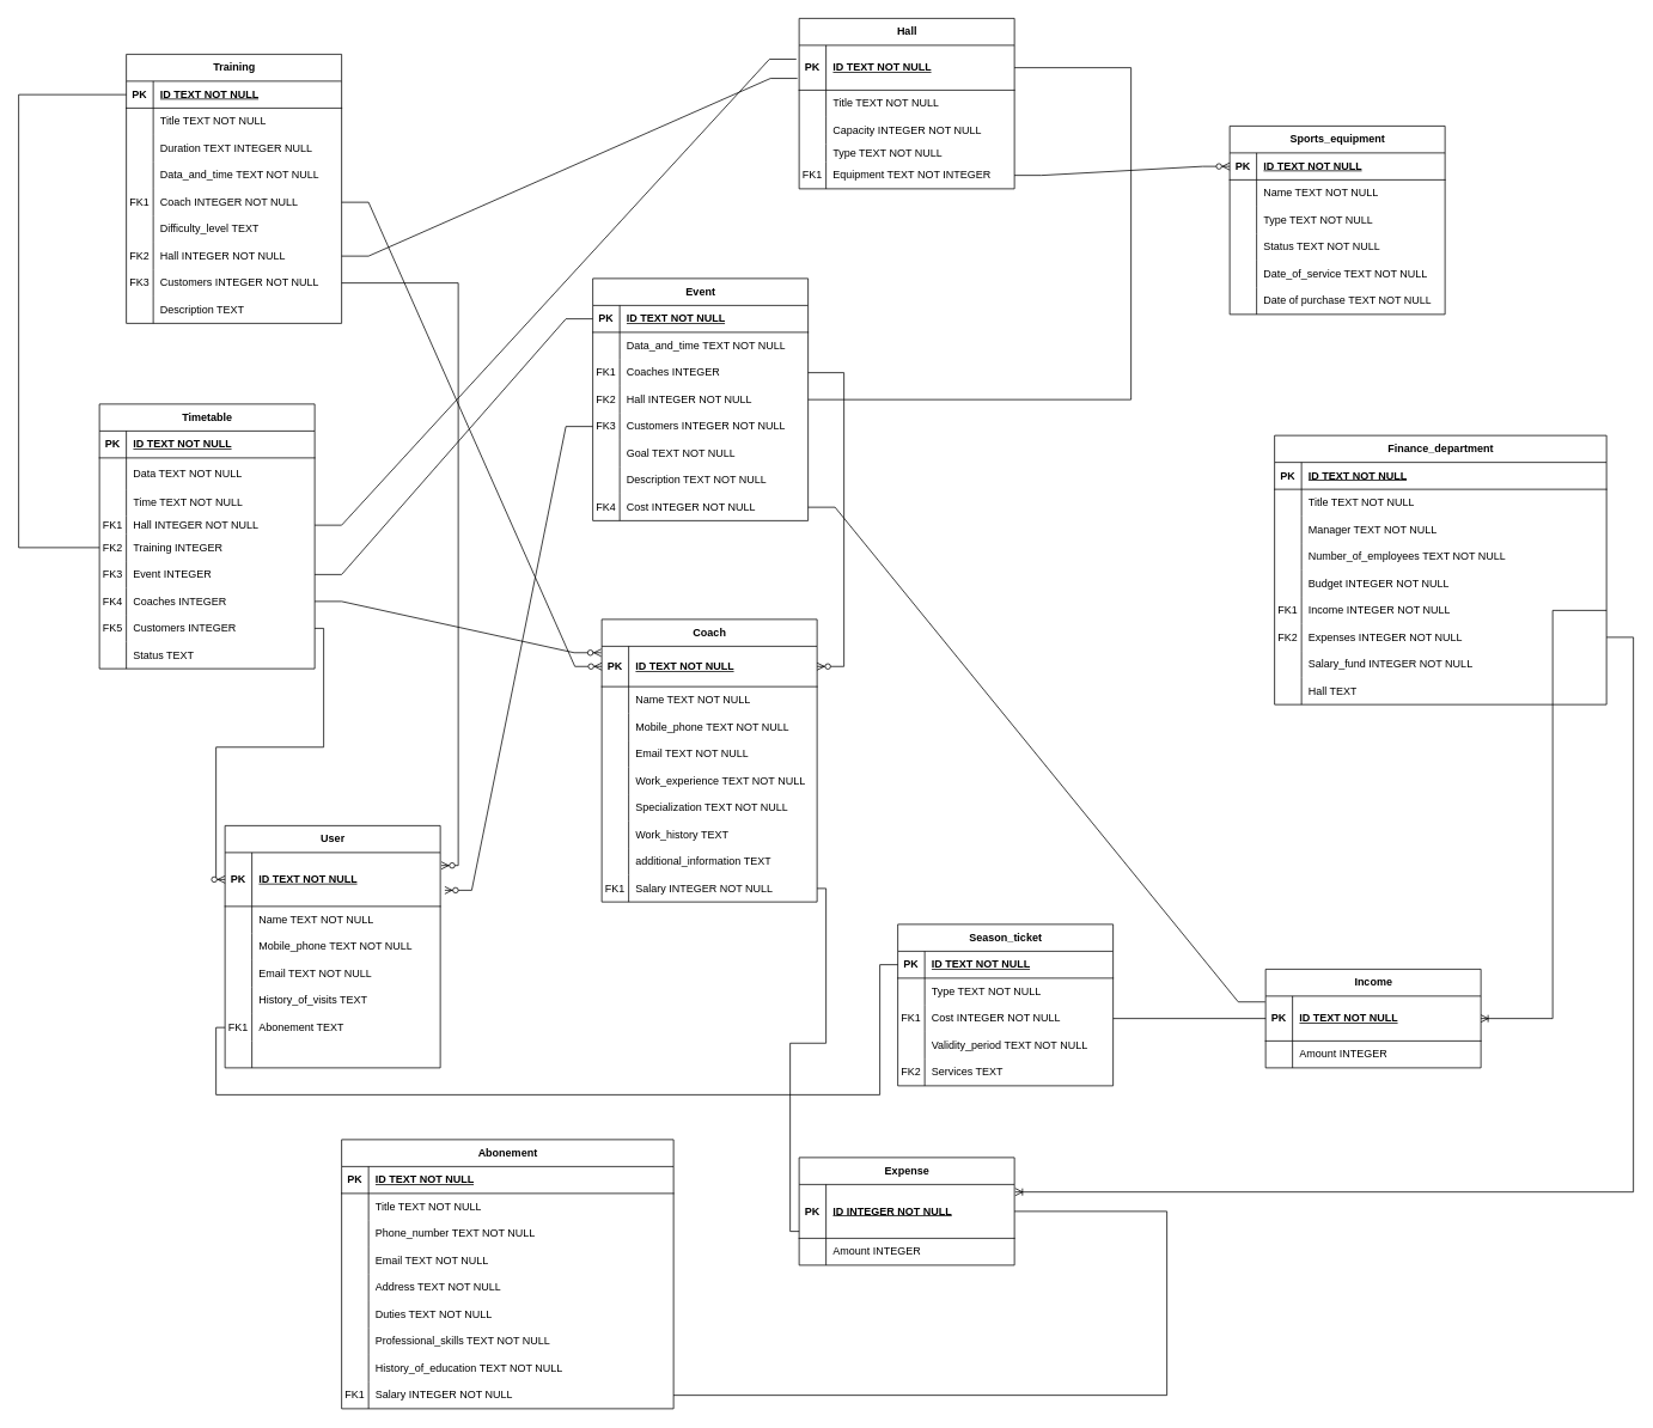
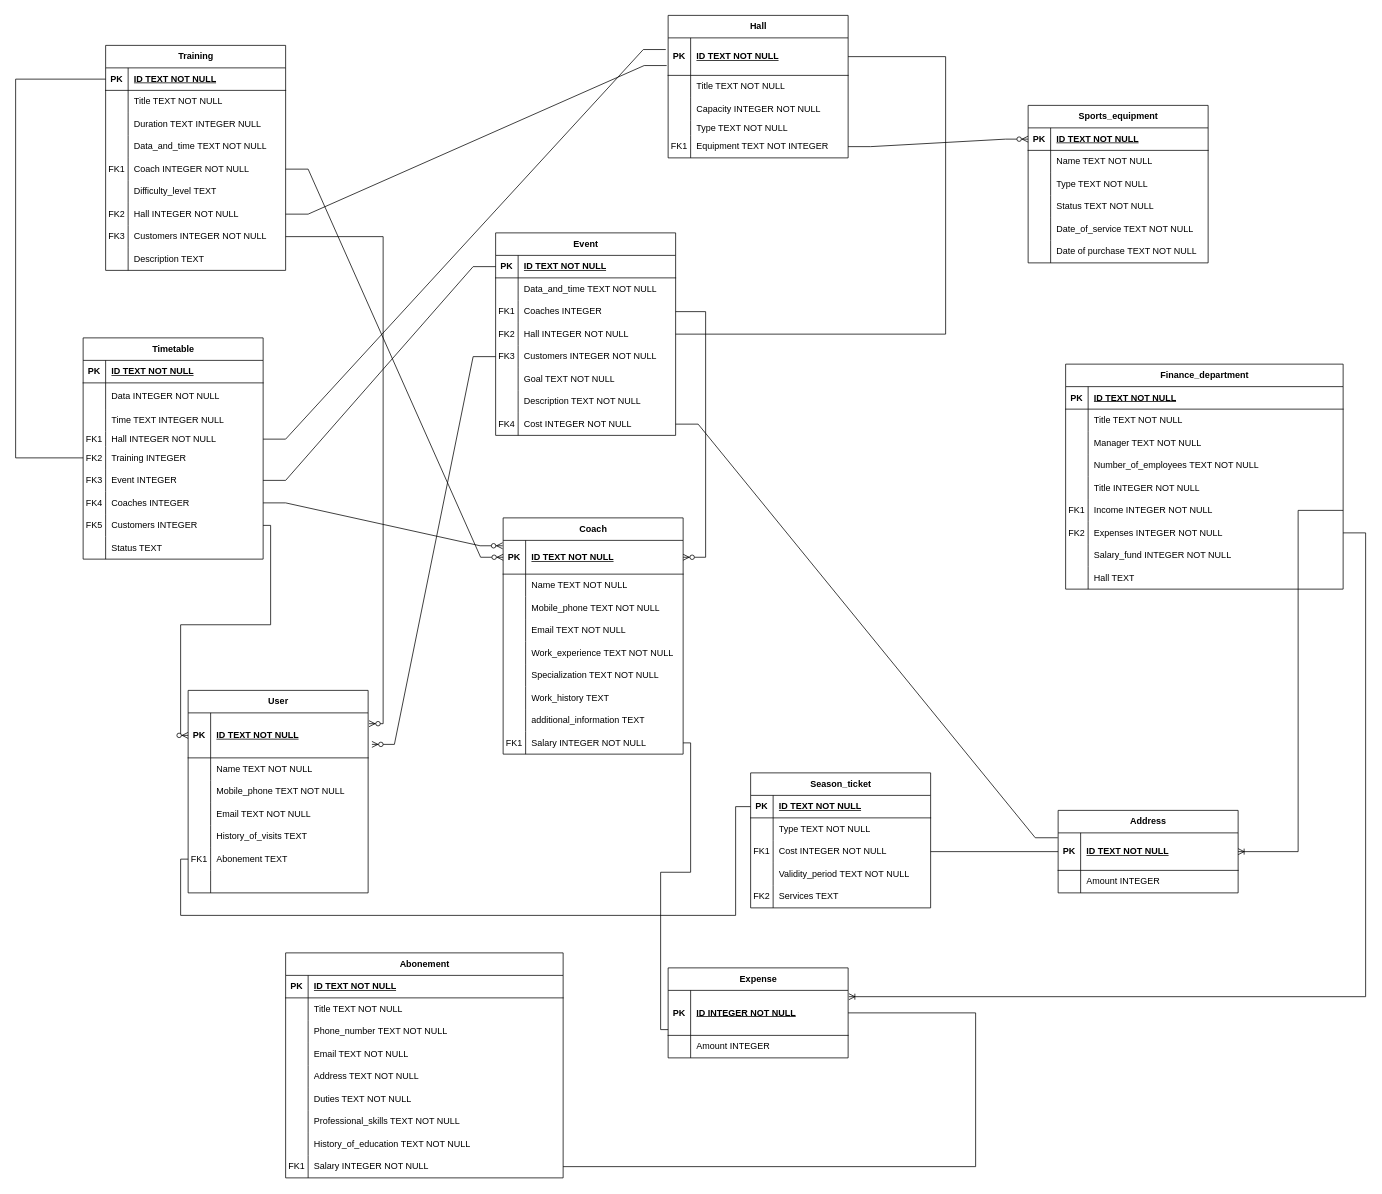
- <mxCell id="90" value="Data TEXT NOT NULL" style="shape=partialRectangle;connectable=0;fillColor=none;top=0;left=0;bottom=0;right=0;align=left;spacingLeft=6;overflow=hidden;whiteSpace=wrap;html=1;" parent="88" vertex="1"><mxGeometry x="30" width="210" height="35" as="geometry"><mxRectangle width="210" height="35" as="alternateBounds" /></mxGeometry></mxCell>
+ <mxCell id="90" value="Data INTEGER NOT NULL" style="shape=partialRectangle;connectable=0;fillColor=none;top=0;left=0;bottom=0;right=0;align=left;spacingLeft=6;overflow=hidden;whiteSpace=wrap;html=1;" parent="88" vertex="1"><mxGeometry x="30" width="210" height="35" as="geometry"><mxRectangle width="210" height="35" as="alternateBounds" /></mxGeometry></mxCell>
- <mxCell id="93" value="Time TEXT NOT NULL" style="shape=partialRectangle;connectable=0;fillColor=none;top=0;left=0;bottom=0;right=0;align=left;spacingLeft=6;overflow=hidden;whiteSpace=wrap;html=1;" parent="91" vertex="1"><mxGeometry x="30" width="210" height="30" as="geometry"><mxRectangle width="210" height="30" as="alternateBounds" /></mxGeometry></mxCell>
+ <mxCell id="93" value="Time TEXT INTEGER NULL" style="shape=partialRectangle;connectable=0;fillColor=none;top=0;left=0;bottom=0;right=0;align=left;spacingLeft=6;overflow=hidden;whiteSpace=wrap;html=1;" parent="91" vertex="1"><mxGeometry x="30" width="210" height="30" as="geometry"><mxRectangle width="210" height="30" as="alternateBounds" /></mxGeometry></mxCell>
- <mxCell id="199" value="Budget INTEGER NOT NULL" style="shape=partialRectangle;connectable=0;fillColor=none;top=0;left=0;bottom=0;right=0;align=left;spacingLeft=6;overflow=hidden;whiteSpace=wrap;html=1;" parent="197" vertex="1"><mxGeometry x="30" width="340" height="30" as="geometry"><mxRectangle width="340" height="30" as="alternateBounds" /></mxGeometry></mxCell>
+ <mxCell id="199" value="Title INTEGER NOT NULL" style="shape=partialRectangle;connectable=0;fillColor=none;top=0;left=0;bottom=0;right=0;align=left;spacingLeft=6;overflow=hidden;whiteSpace=wrap;html=1;" parent="197" vertex="1"><mxGeometry x="30" width="340" height="30" as="geometry"><mxRectangle width="340" height="30" as="alternateBounds" /></mxGeometry></mxCell>
- <mxCell id="253" value="Income" style="shape=table;startSize=30;container=1;collapsible=1;childLayout=tableLayout;fixedRows=1;rowLines=0;fontStyle=1;align=center;resizeLast=1;html=1;" parent="1" vertex="1"><mxGeometry x="1410" y="1080" width="240" height="110" as="geometry" /></mxCell>
+ <mxCell id="253" value="Address" style="shape=table;startSize=30;container=1;collapsible=1;childLayout=tableLayout;fixedRows=1;rowLines=0;fontStyle=1;align=center;resizeLast=1;html=1;" parent="1" vertex="1"><mxGeometry x="1410" y="1080" width="240" height="110" as="geometry" /></mxCell>
